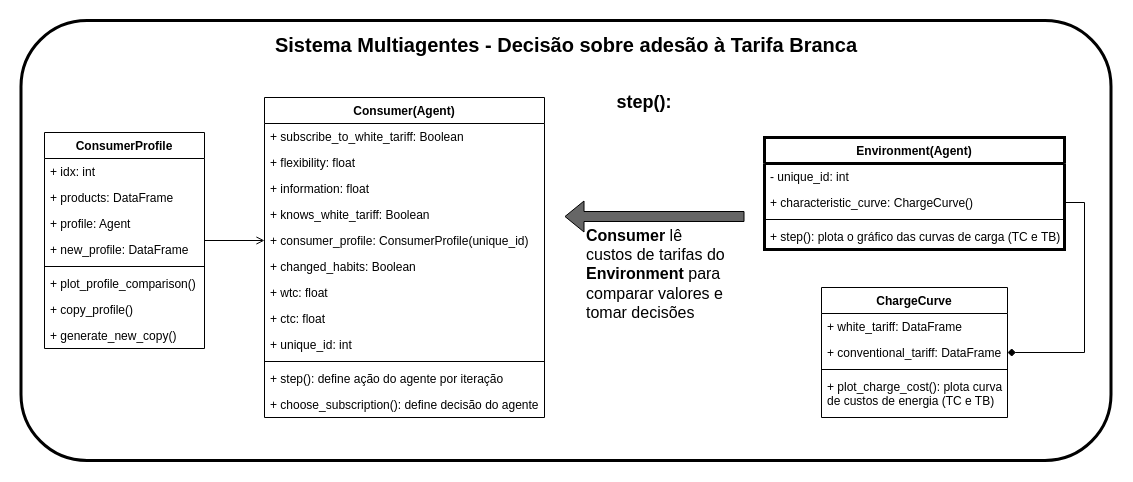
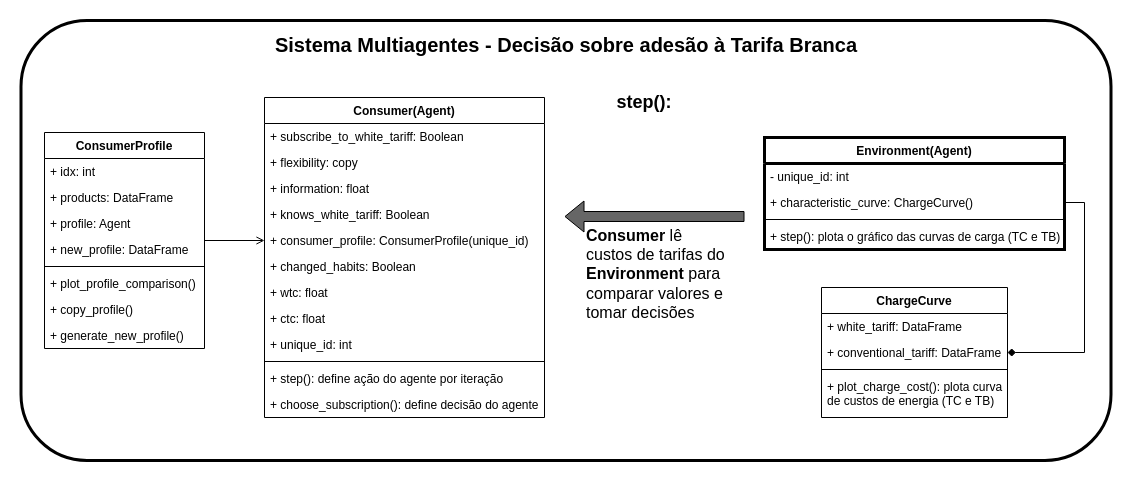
- <mxCell id="5" value="+ flexibility: float" style="text;strokeColor=none;fillColor=none;align=left;verticalAlign=top;spacingLeft=4;spacingRight=4;overflow=hidden;rotatable=0;points=[[0,0.5],[1,0.5]];portConstraint=eastwest;" vertex="1" parent="3"><mxGeometry y="52" width="280" height="26" as="geometry" /></mxCell>
+ <mxCell id="5" value="+ flexibility: copy" style="text;strokeColor=none;fillColor=none;align=left;verticalAlign=top;spacingLeft=4;spacingRight=4;overflow=hidden;rotatable=0;points=[[0,0.5],[1,0.5]];portConstraint=eastwest;" vertex="1" parent="3"><mxGeometry y="52" width="280" height="26" as="geometry" /></mxCell>
- <mxCell id="25" value="+ generate_new_copy()" style="text;strokeColor=none;fillColor=none;align=left;verticalAlign=top;spacingLeft=4;spacingRight=4;overflow=hidden;rotatable=0;points=[[0,0.5],[1,0.5]];portConstraint=eastwest;" vertex="1" parent="17"><mxGeometry y="190" width="160" height="26" as="geometry" /></mxCell>
+ <mxCell id="25" value="+ generate_new_profile()" style="text;strokeColor=none;fillColor=none;align=left;verticalAlign=top;spacingLeft=4;spacingRight=4;overflow=hidden;rotatable=0;points=[[0,0.5],[1,0.5]];portConstraint=eastwest;" vertex="1" parent="17"><mxGeometry y="190" width="160" height="26" as="geometry" /></mxCell>
